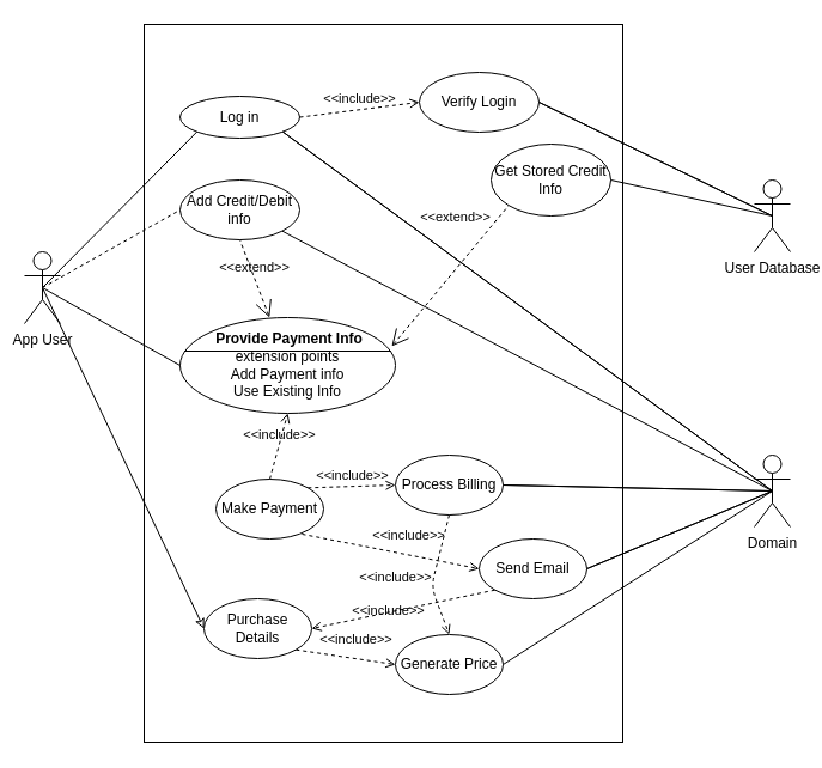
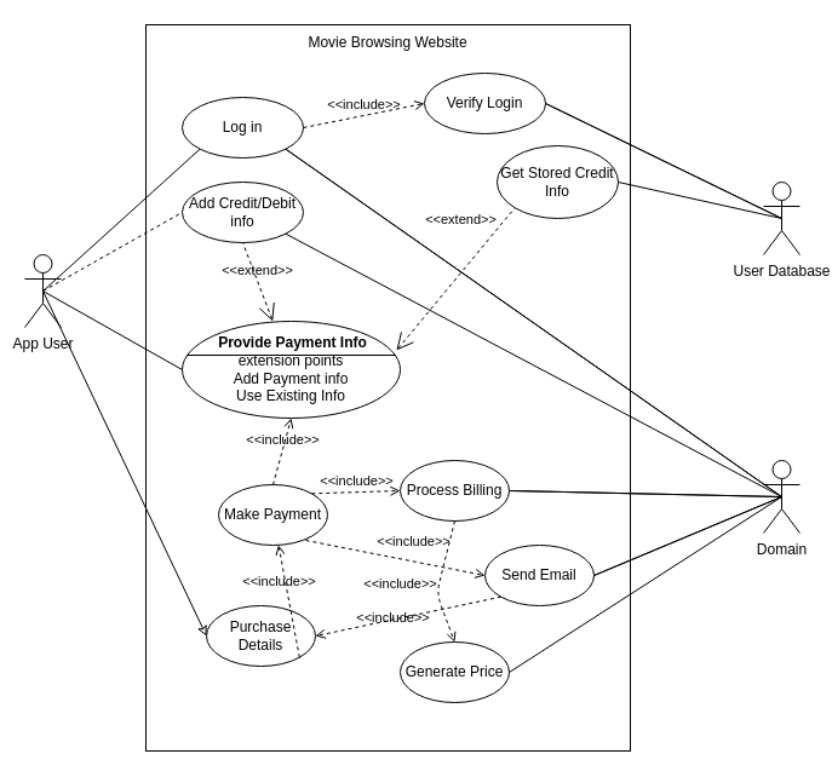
+ <mxCell id="8" value="Movie Browsing Website" style="text;html=1;strokeColor=none;fillColor=none;align=center;verticalAlign=middle;whiteSpace=wrap;rounded=0;fontColor=#000000;" vertex="1" parent="1"><mxGeometry x="245" y="20" width="150" height="30" as="geometry" /></mxCell>
- <mxCell id="12" value="Log in" style="ellipse;whiteSpace=wrap;html=1;strokeColor=#000000;fontColor=#000000;fillColor=none;" vertex="1" parent="1"><mxGeometry x="150" y="80" width="100" height="35" as="geometry" /></mxCell>
+ <mxCell id="12" value="Log in" style="ellipse;whiteSpace=wrap;html=1;strokeColor=#000000;fontColor=#000000;fillColor=none;" vertex="1" parent="1"><mxGeometry x="150" y="80" width="100" height="50" as="geometry" /></mxCell>
- <mxCell id="39" value="&lt;font color=&quot;#000000&quot;&gt;&amp;lt;&amp;lt;include&amp;gt;&amp;gt;&lt;/font&gt;" style="edgeStyle=none;html=1;endArrow=open;verticalAlign=bottom;dashed=1;labelBackgroundColor=none;strokeColor=#000000;exitX=1;exitY=1;exitDx=0;exitDy=0;entryX=0;entryY=0.5;entryDx=0;entryDy=0;" edge="1" parent="1" source="36" target="38"><mxGeometry x="0.182" y="7" width="160" relative="1" as="geometry"><mxPoint x="353.18" y="502.678" as="sourcePoint" /><mxPoint x="270" y="535" as="targetPoint" /><mxPoint as="offset" /></mxGeometry></mxCell>
+ <mxCell id="39" value="&lt;font color=&quot;#000000&quot;&gt;&amp;lt;&amp;lt;include&amp;gt;&amp;gt;&lt;/font&gt;" style="edgeStyle=none;html=1;endArrow=open;verticalAlign=bottom;dashed=1;labelBackgroundColor=none;strokeColor=#000000;exitX=1;exitY=1;exitDx=0;exitDy=0;" edge="1" parent="1" source="36" target="15"><mxGeometry x="0.182" y="7" width="160" relative="1" as="geometry"><mxPoint x="353.18" y="502.678" as="sourcePoint" /><mxPoint x="270" y="535" as="targetPoint" /><mxPoint as="offset" /></mxGeometry></mxCell>
